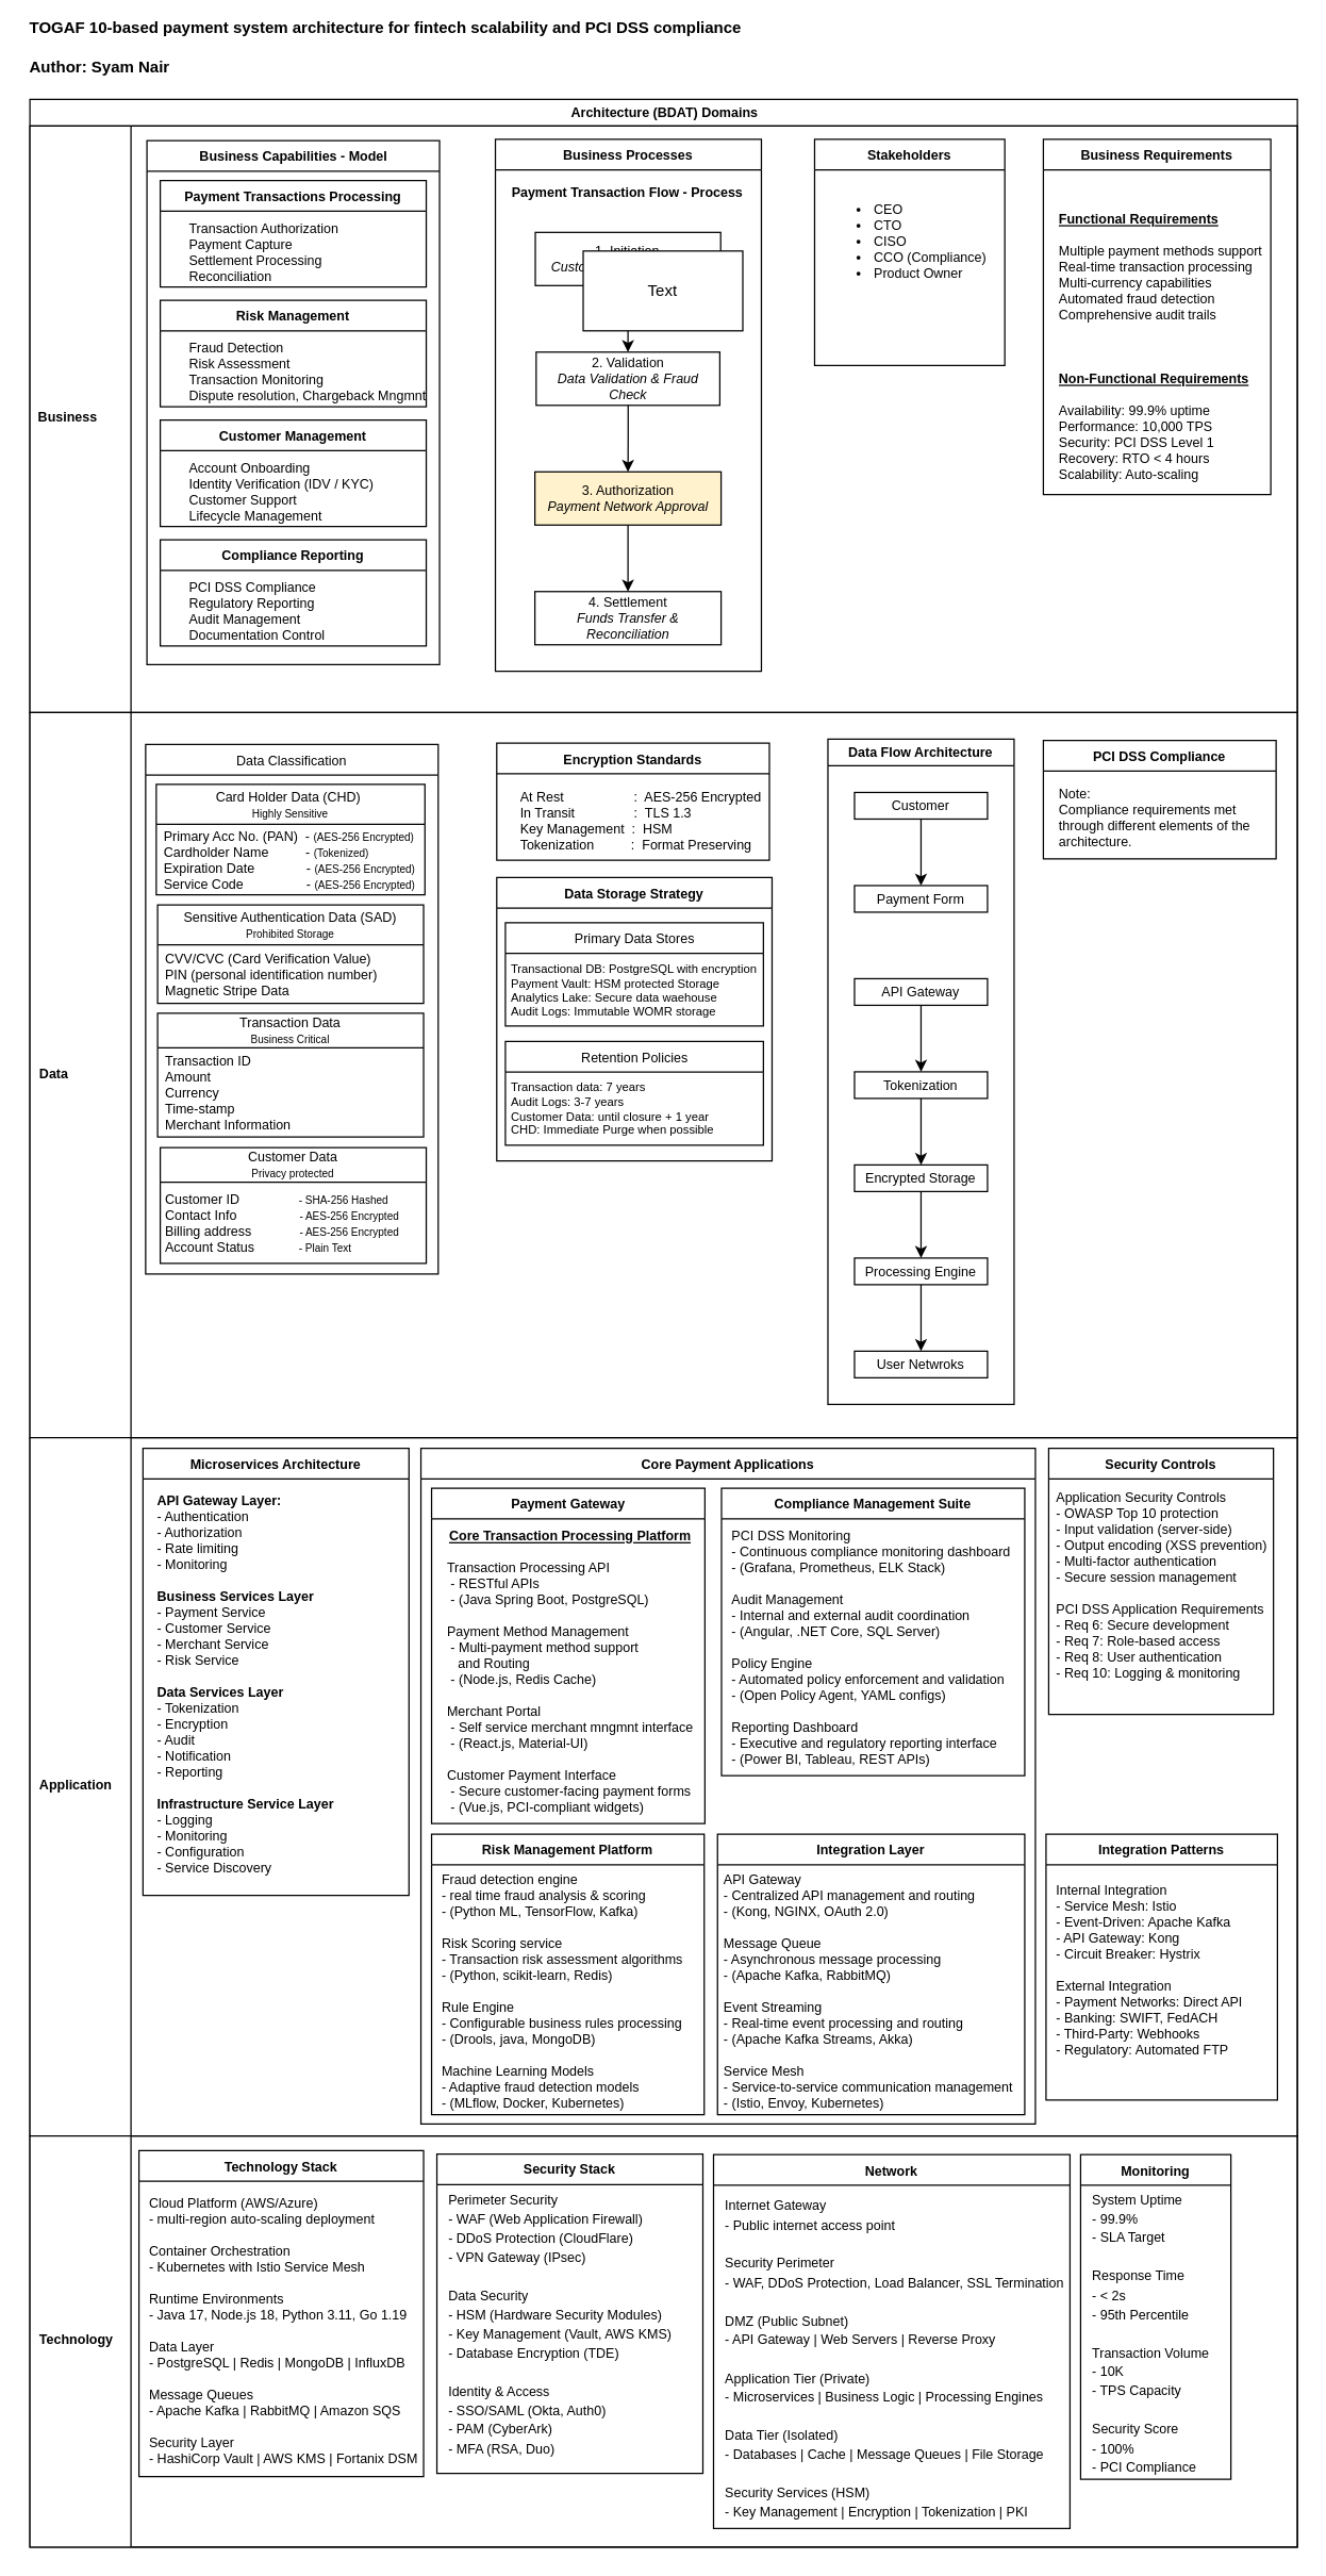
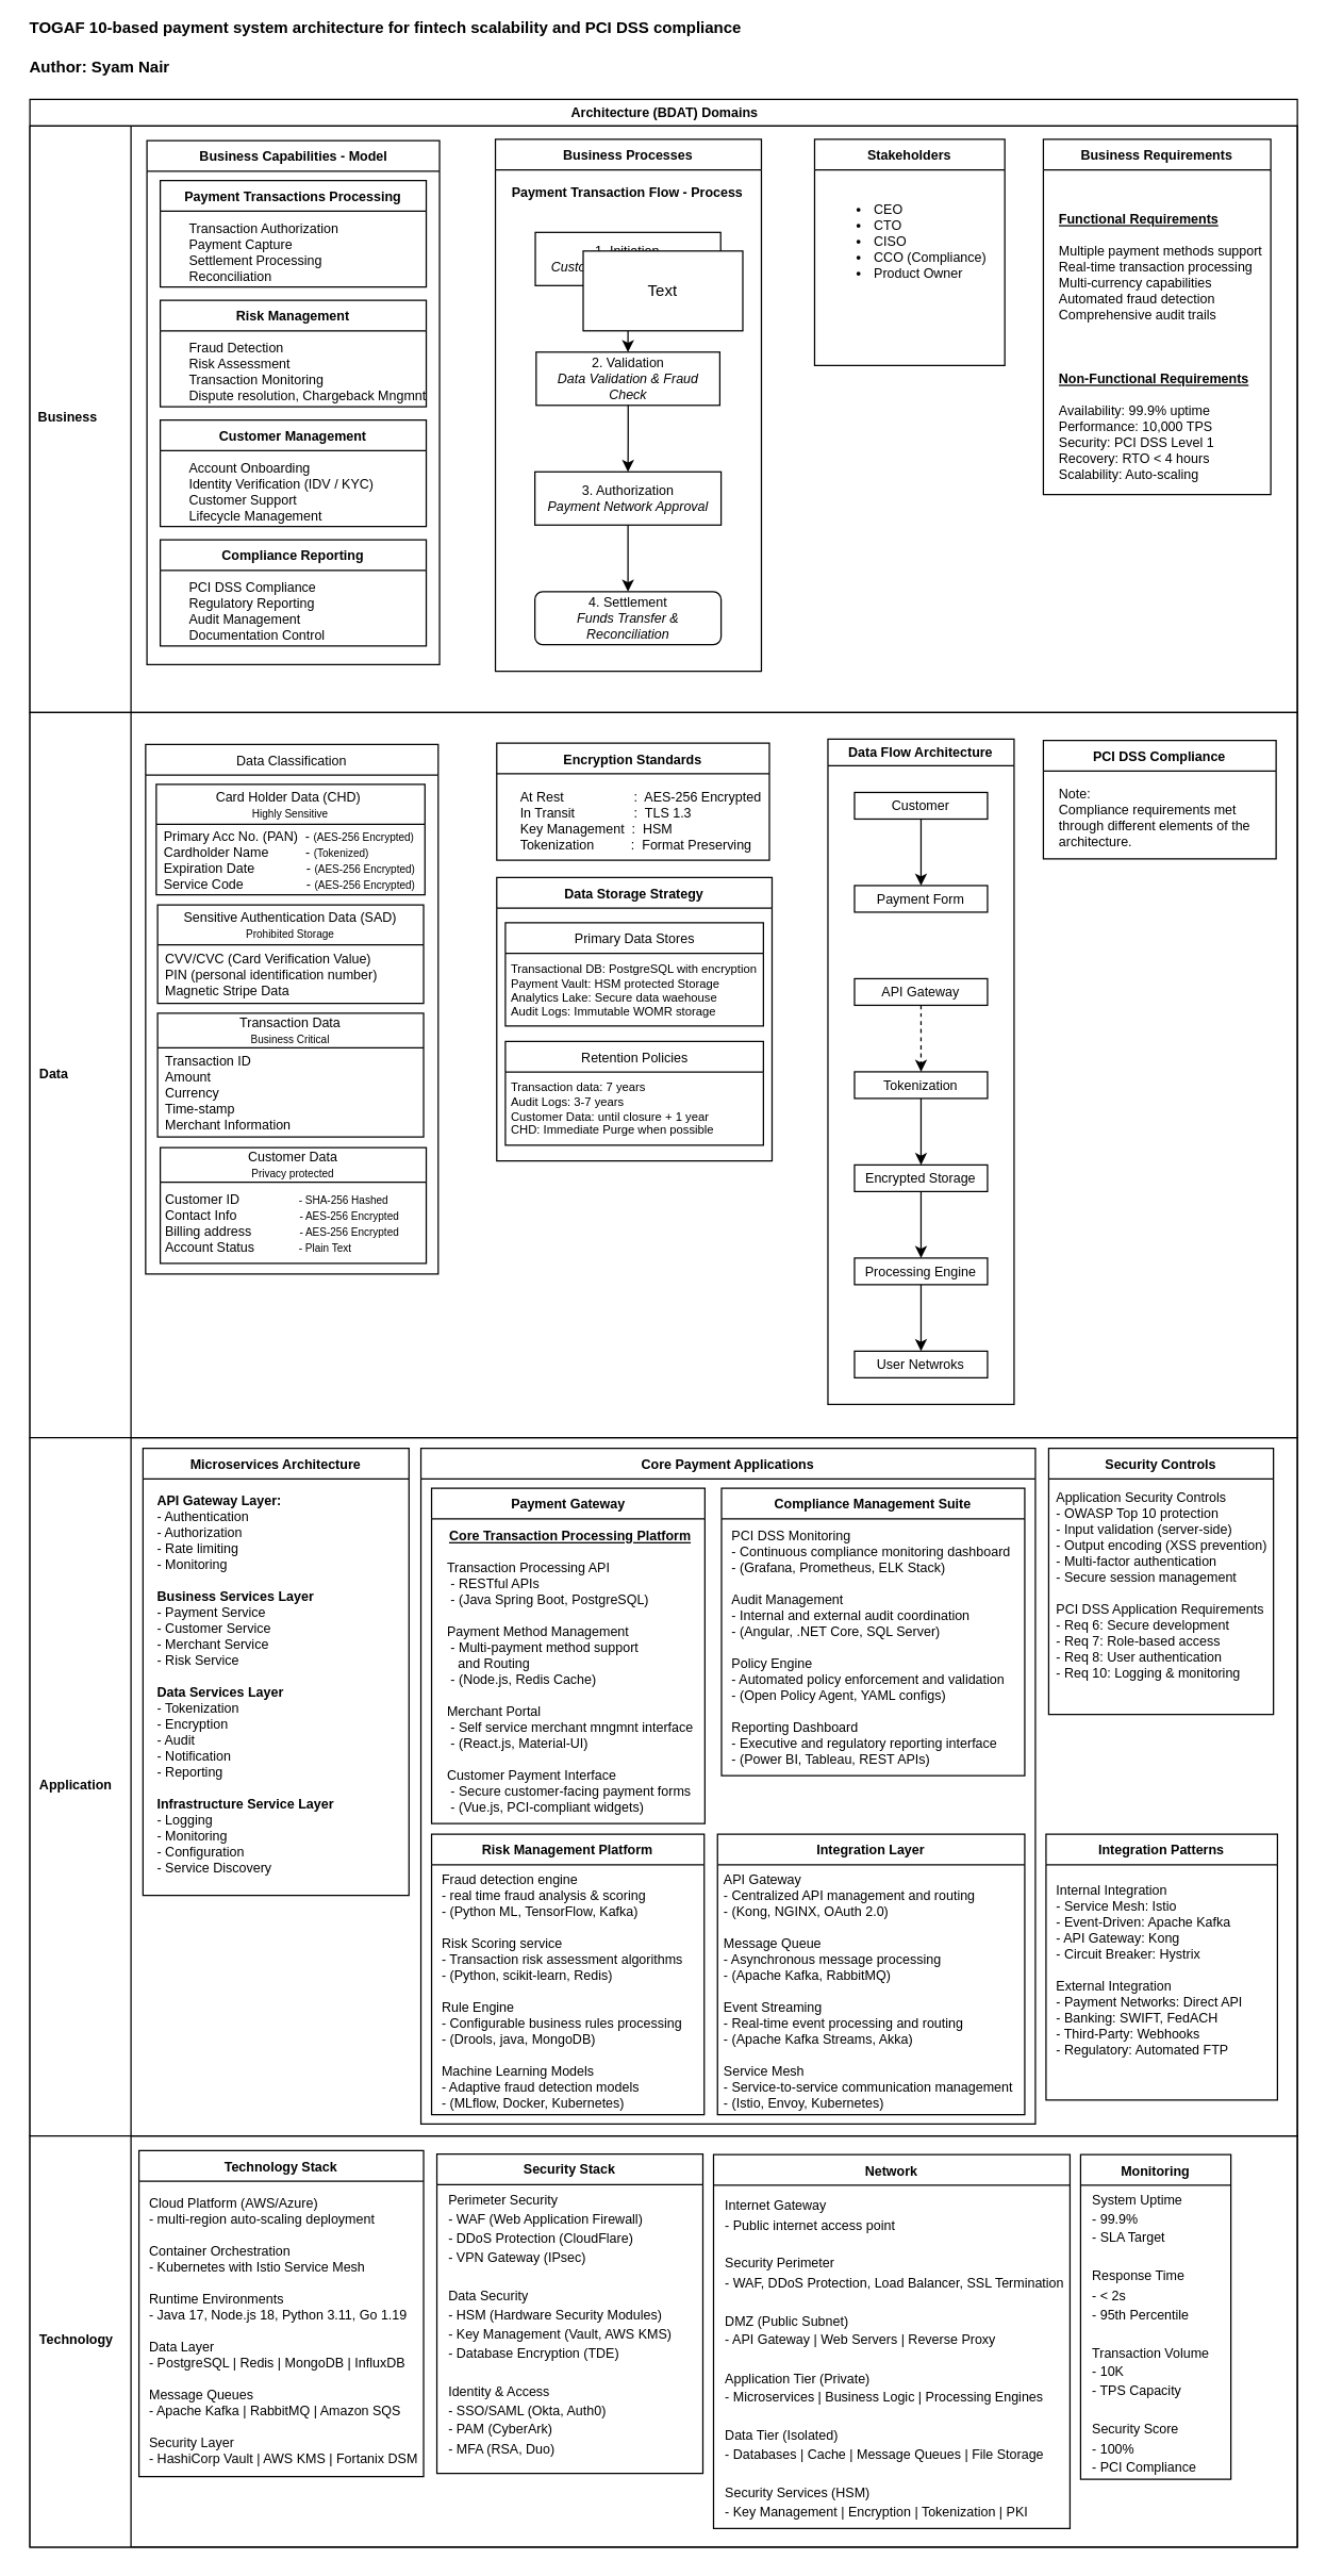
- <mxCell id="19" value="&lt;font&gt;3. Authorization&lt;/font&gt;&lt;div&gt;&lt;font&gt;&lt;i&gt;Payment Network Approval&lt;/i&gt;&lt;/font&gt;&lt;/div&gt;" style="whiteSpace=wrap;html=1;fontSize=10;fillColor=#fff2cc;" vertex="1" parent="14"><mxGeometry x="19.69" y="220" width="140" height="40" as="geometry" /></mxCell>
+ <mxCell id="19" value="&lt;font&gt;3. Authorization&lt;/font&gt;&lt;div&gt;&lt;font&gt;&lt;i&gt;Payment Network Approval&lt;/i&gt;&lt;/font&gt;&lt;/div&gt;" style="whiteSpace=wrap;html=1;fontSize=10;" vertex="1" parent="14"><mxGeometry x="19.69" y="220" width="140" height="40" as="geometry" /></mxCell>
- <mxCell id="21" value="&lt;font&gt;4. Settlement&lt;/font&gt;&lt;div&gt;&lt;i style=&quot;background-color: transparent; color: light-dark(rgb(0, 0, 0), rgb(255, 255, 255));&quot;&gt;&lt;font&gt;Funds Transfer &amp;amp; Reconciliation&lt;/font&gt;&lt;/i&gt;&lt;/div&gt;" style="whiteSpace=wrap;html=1;fontSize=10;" vertex="1" parent="14"><mxGeometry x="19.69" y="310" width="140" height="40" as="geometry" /></mxCell>
+ <mxCell id="21" value="&lt;font&gt;4. Settlement&lt;/font&gt;&lt;div&gt;&lt;i style=&quot;background-color: transparent; color: light-dark(rgb(0, 0, 0), rgb(255, 255, 255));&quot;&gt;&lt;font&gt;Funds Transfer &amp;amp; Reconciliation&lt;/font&gt;&lt;/i&gt;&lt;/div&gt;" style="whiteSpace=wrap;html=1;fontSize=10;rounded=1;" vertex="1" parent="14"><mxGeometry x="19.69" y="310" width="140" height="40" as="geometry" /></mxCell>
- <mxCell id="46" value="" style="html=1;rounded=1;curved=0;sourcePerimeterSpacing=0;targetPerimeterSpacing=0;startSize=6;endSize=6;noEdgeStyle=1;orthogonal=1;fontSize=10;" edge="1" parent="41" source="45" target="47"><mxGeometry relative="1" as="geometry"><mxPoint x="1332" y="2476" as="sourcePoint" /><Array as="points"><mxPoint x="70" y="212" /><mxPoint x="70" y="238" /></Array></mxGeometry></mxCell>
+ <mxCell id="46" value="" style="html=1;rounded=1;curved=0;sourcePerimeterSpacing=0;targetPerimeterSpacing=0;startSize=6;endSize=6;noEdgeStyle=1;orthogonal=1;fontSize=10;dashed=1;" edge="1" parent="41" source="45" target="47"><mxGeometry relative="1" as="geometry"><mxPoint x="1332" y="2476" as="sourcePoint" /><Array as="points"><mxPoint x="70" y="212" /><mxPoint x="70" y="238" /></Array></mxGeometry></mxCell>
